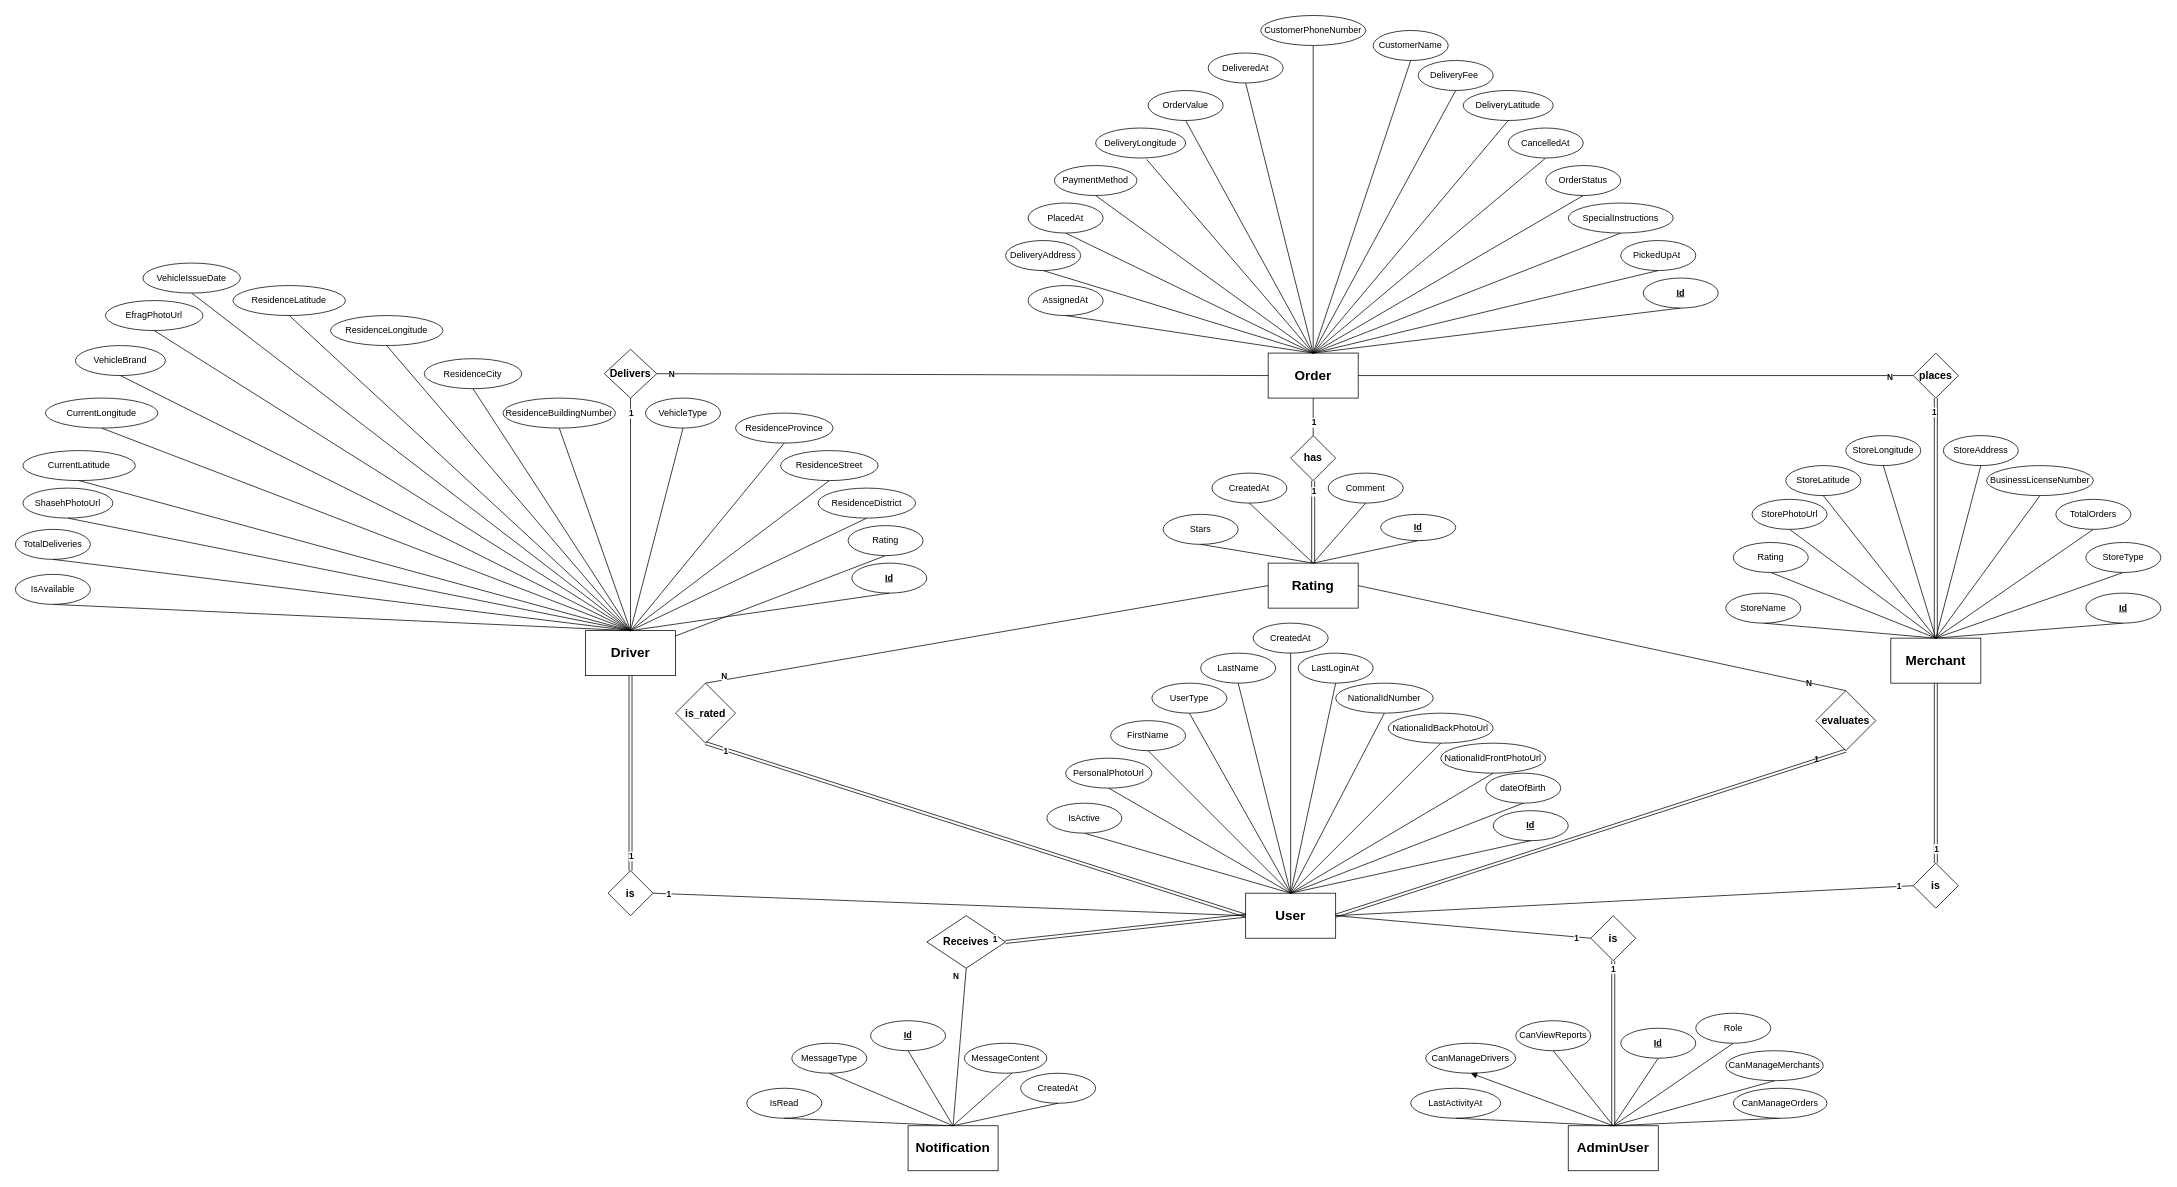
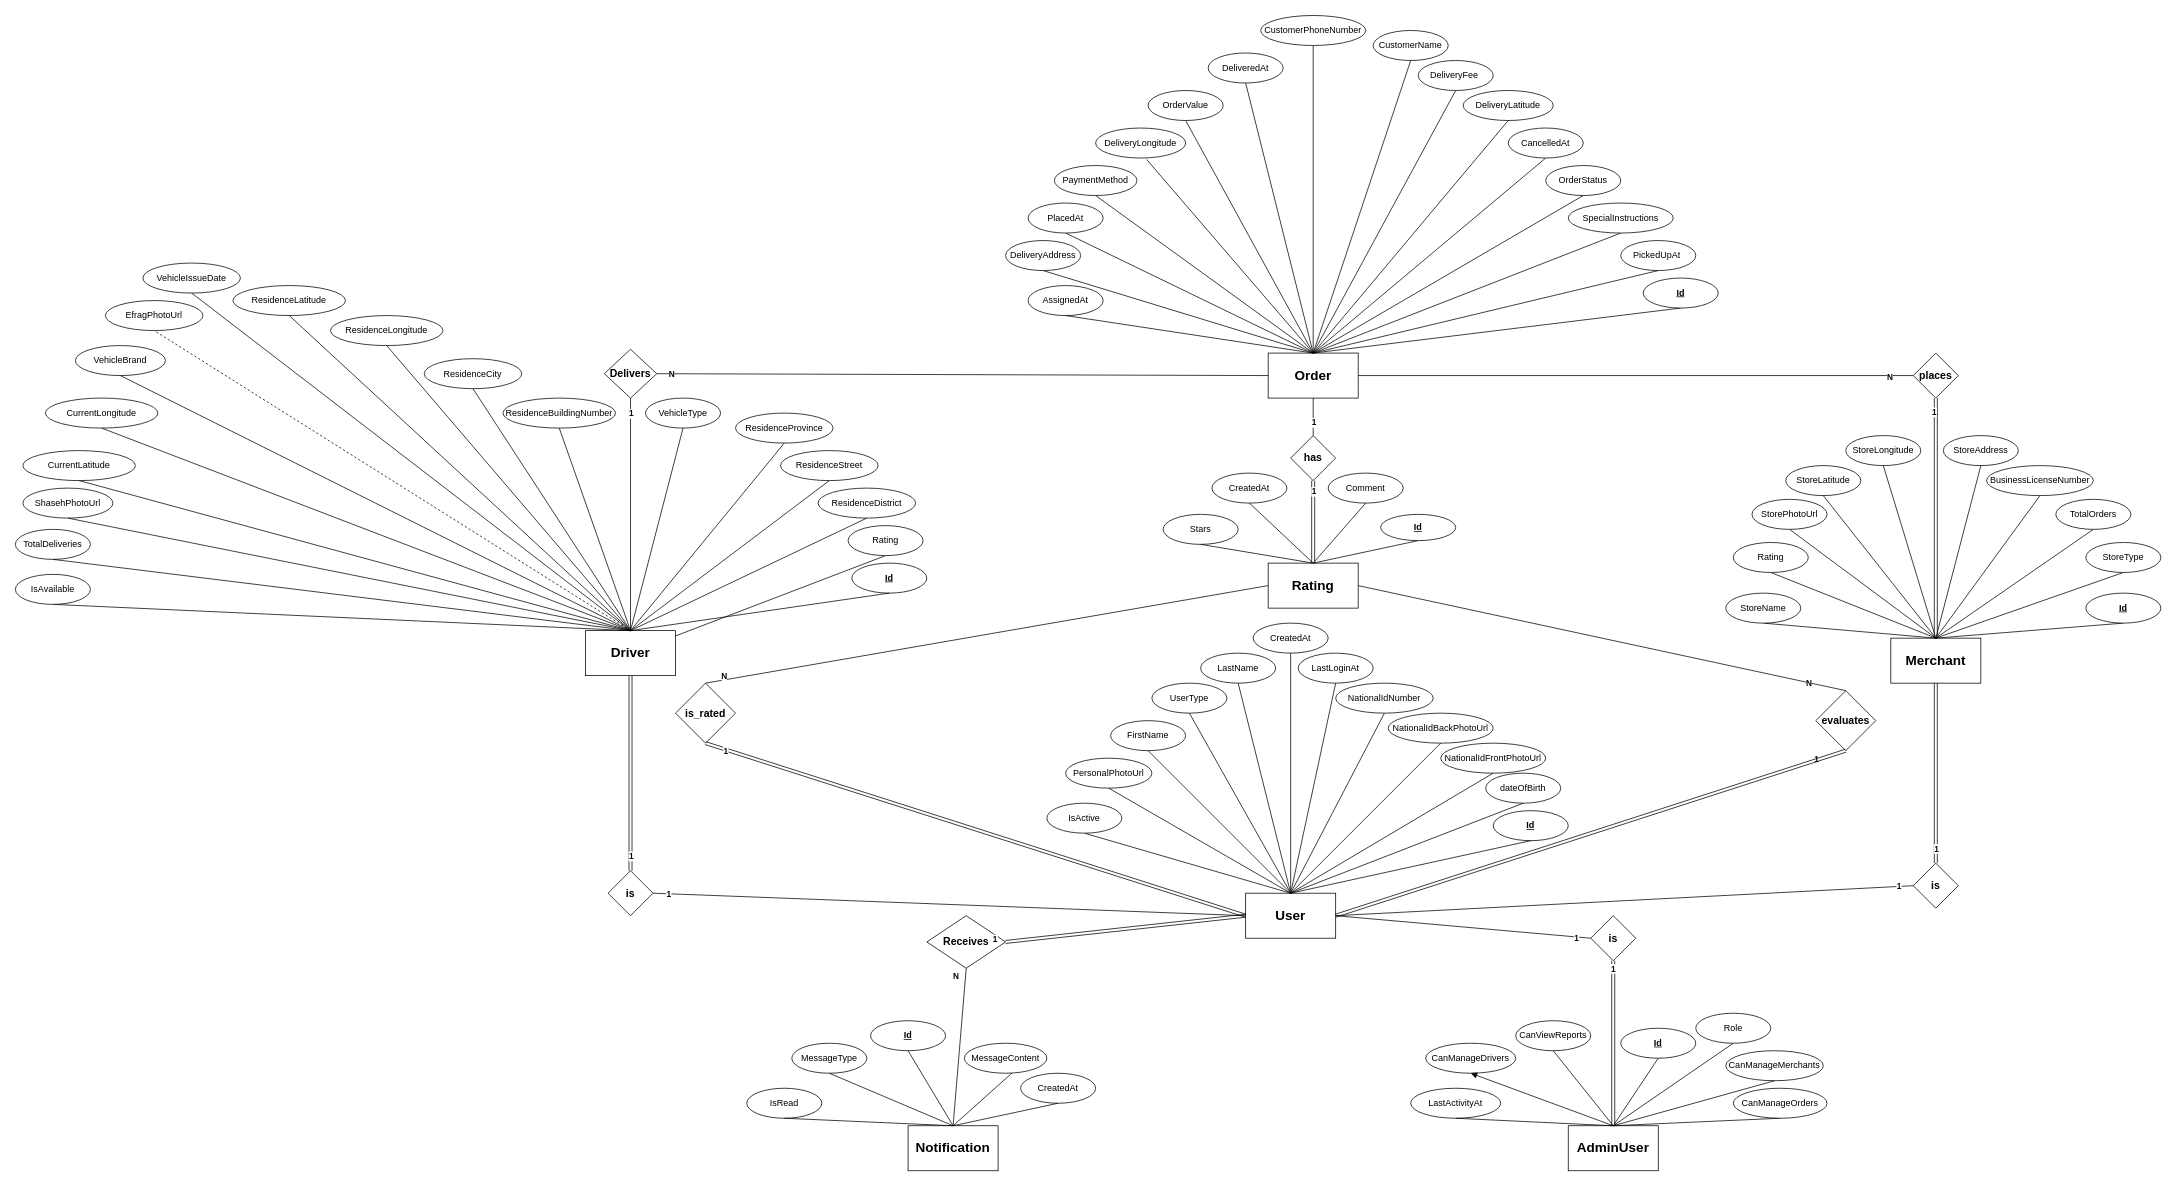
- <mxCell id="184" value="" style="endArrow=none;html=1;rounded=0;entryX=0.5;entryY=1;entryDx=0;entryDy=0;exitX=0.5;exitY=0;exitDx=0;exitDy=0;" parent="1" source="4" target="170" edge="1"><mxGeometry width="50" height="50" relative="1" as="geometry"><mxPoint x="850" y="850" as="sourcePoint" /><mxPoint x="690" y="775" as="targetPoint" /></mxGeometry></mxCell>
+ <mxCell id="184" value="" style="endArrow=none;html=1;rounded=0;entryX=0.5;entryY=1;entryDx=0;entryDy=0;exitX=0.5;exitY=0;exitDx=0;exitDy=0;dashed=1;" parent="1" source="4" target="170" edge="1"><mxGeometry width="50" height="50" relative="1" as="geometry"><mxPoint x="850" y="850" as="sourcePoint" /><mxPoint x="690" y="775" as="targetPoint" /></mxGeometry></mxCell>
